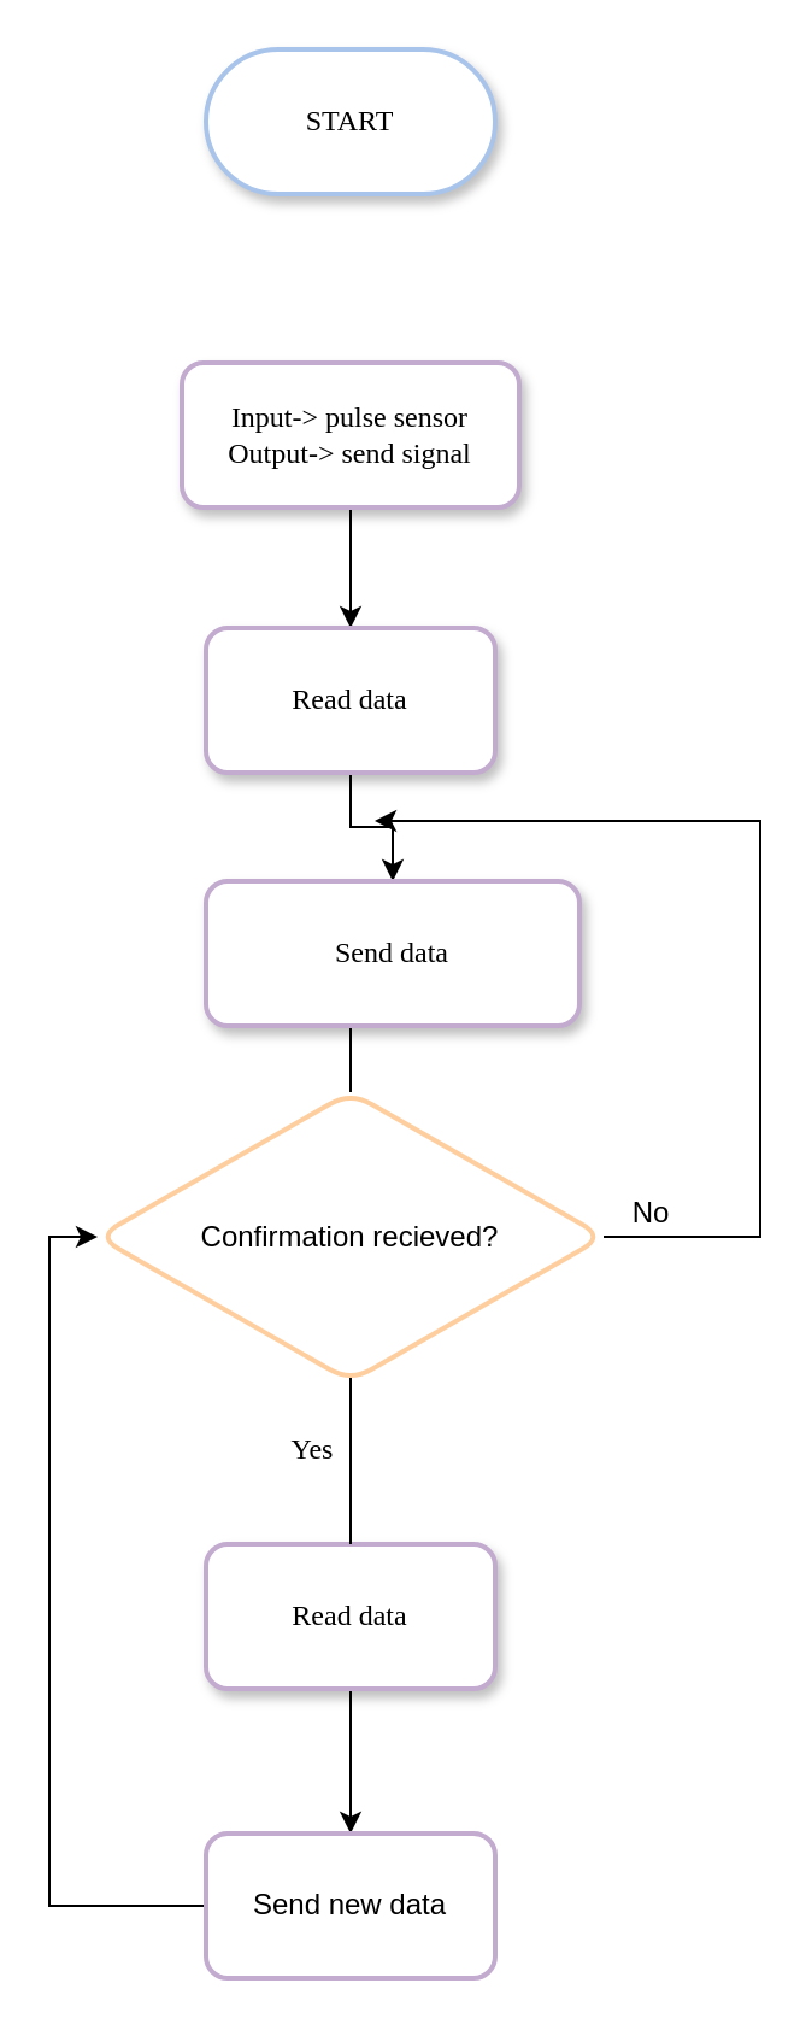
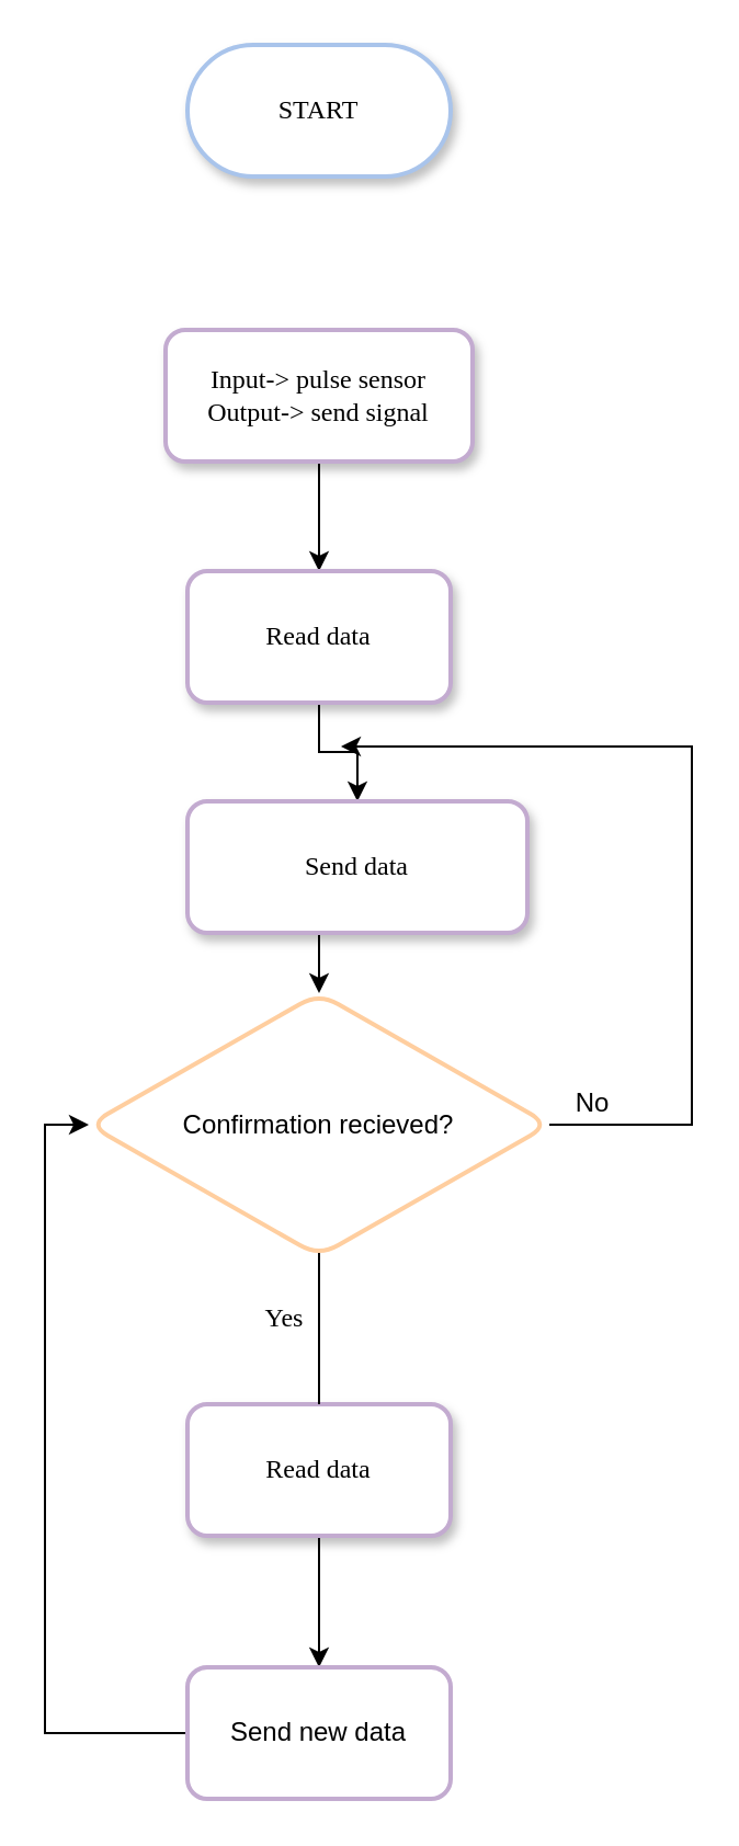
- <mxCell id="7" style="edgeStyle=orthogonalEdgeStyle;rounded=0;orthogonalLoop=1;jettySize=auto;html=1;exitX=0.5;exitY=1;exitDx=0;exitDy=0;entryX=0.5;entryY=0;entryDx=0;entryDy=0;endArrow=none;" edge="1" parent="1" source="8" target="13"><mxGeometry relative="1" as="geometry" /></mxCell>
+ <mxCell id="7" style="edgeStyle=orthogonalEdgeStyle;rounded=0;orthogonalLoop=1;jettySize=auto;html=1;exitX=0.5;exitY=1;exitDx=0;exitDy=0;entryX=0.5;entryY=0;entryDx=0;entryDy=0;" edge="1" parent="1" source="8" target="13"><mxGeometry relative="1" as="geometry" /></mxCell>
